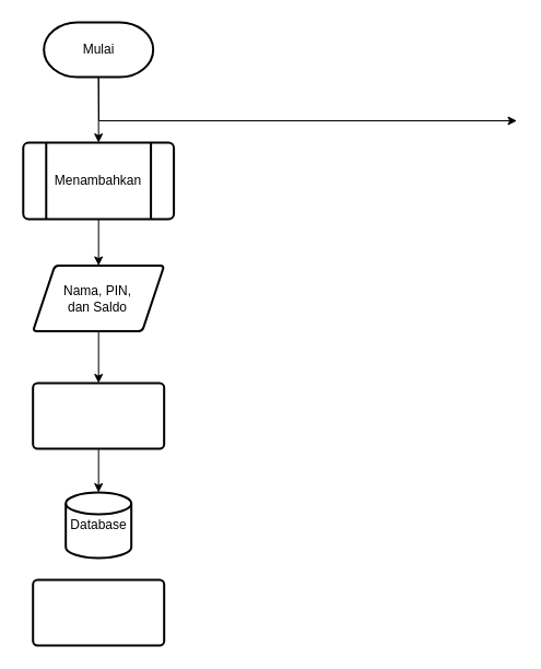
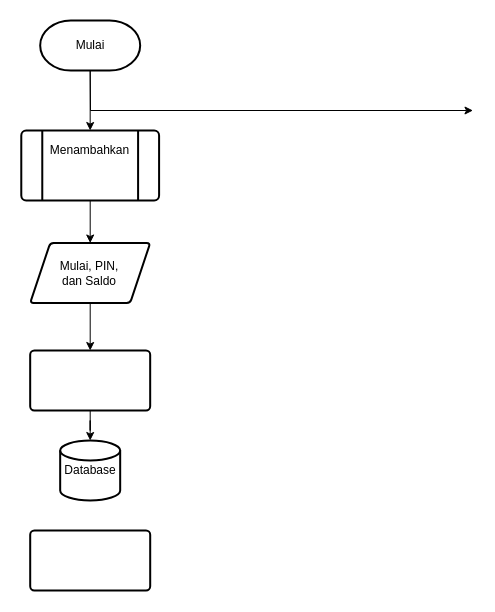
- <mxCell id="7" value="Menambahkan" style="text;strokeColor=none;align=center;fillColor=none;html=1;verticalAlign=middle;whiteSpace=wrap;rounded=0;" vertex="1" parent="1"><mxGeometry x="58.43" y="147.5" width="62.5" height="35" as="geometry" /></mxCell>
+ <mxCell id="7" value="Menambahkan" style="text;strokeColor=none;align=center;fillColor=none;html=1;verticalAlign=middle;whiteSpace=wrap;rounded=0;" vertex="1" parent="1"><mxGeometry x="58.43" y="132.5" width="62.5" height="35" as="geometry" /></mxCell>
- <mxCell id="10" value="Nama, PIN, dan Saldo" style="text;strokeColor=none;align=center;fillColor=none;html=1;verticalAlign=middle;whiteSpace=wrap;rounded=0;" vertex="1" parent="1"><mxGeometry x="53.44" y="255" width="72.49" height="35" as="geometry" /></mxCell>
+ <mxCell id="10" value="Mulai, PIN, dan Saldo" style="text;strokeColor=none;align=center;fillColor=none;html=1;verticalAlign=middle;whiteSpace=wrap;rounded=0;" vertex="1" parent="1"><mxGeometry x="53.44" y="255" width="72.49" height="35" as="geometry" /></mxCell>
- <mxCell id="13" value="Database" style="strokeWidth=2;html=1;shape=mxgraph.flowchart.database;whiteSpace=wrap;" vertex="1" parent="1"><mxGeometry x="59.68" y="450" width="60" height="60" as="geometry" /></mxCell>
+ <mxCell id="13" value="Database" style="strokeWidth=2;html=1;shape=mxgraph.flowchart.database;whiteSpace=wrap;" vertex="1" parent="1"><mxGeometry x="59.68" y="440" width="60" height="60" as="geometry" /></mxCell>
